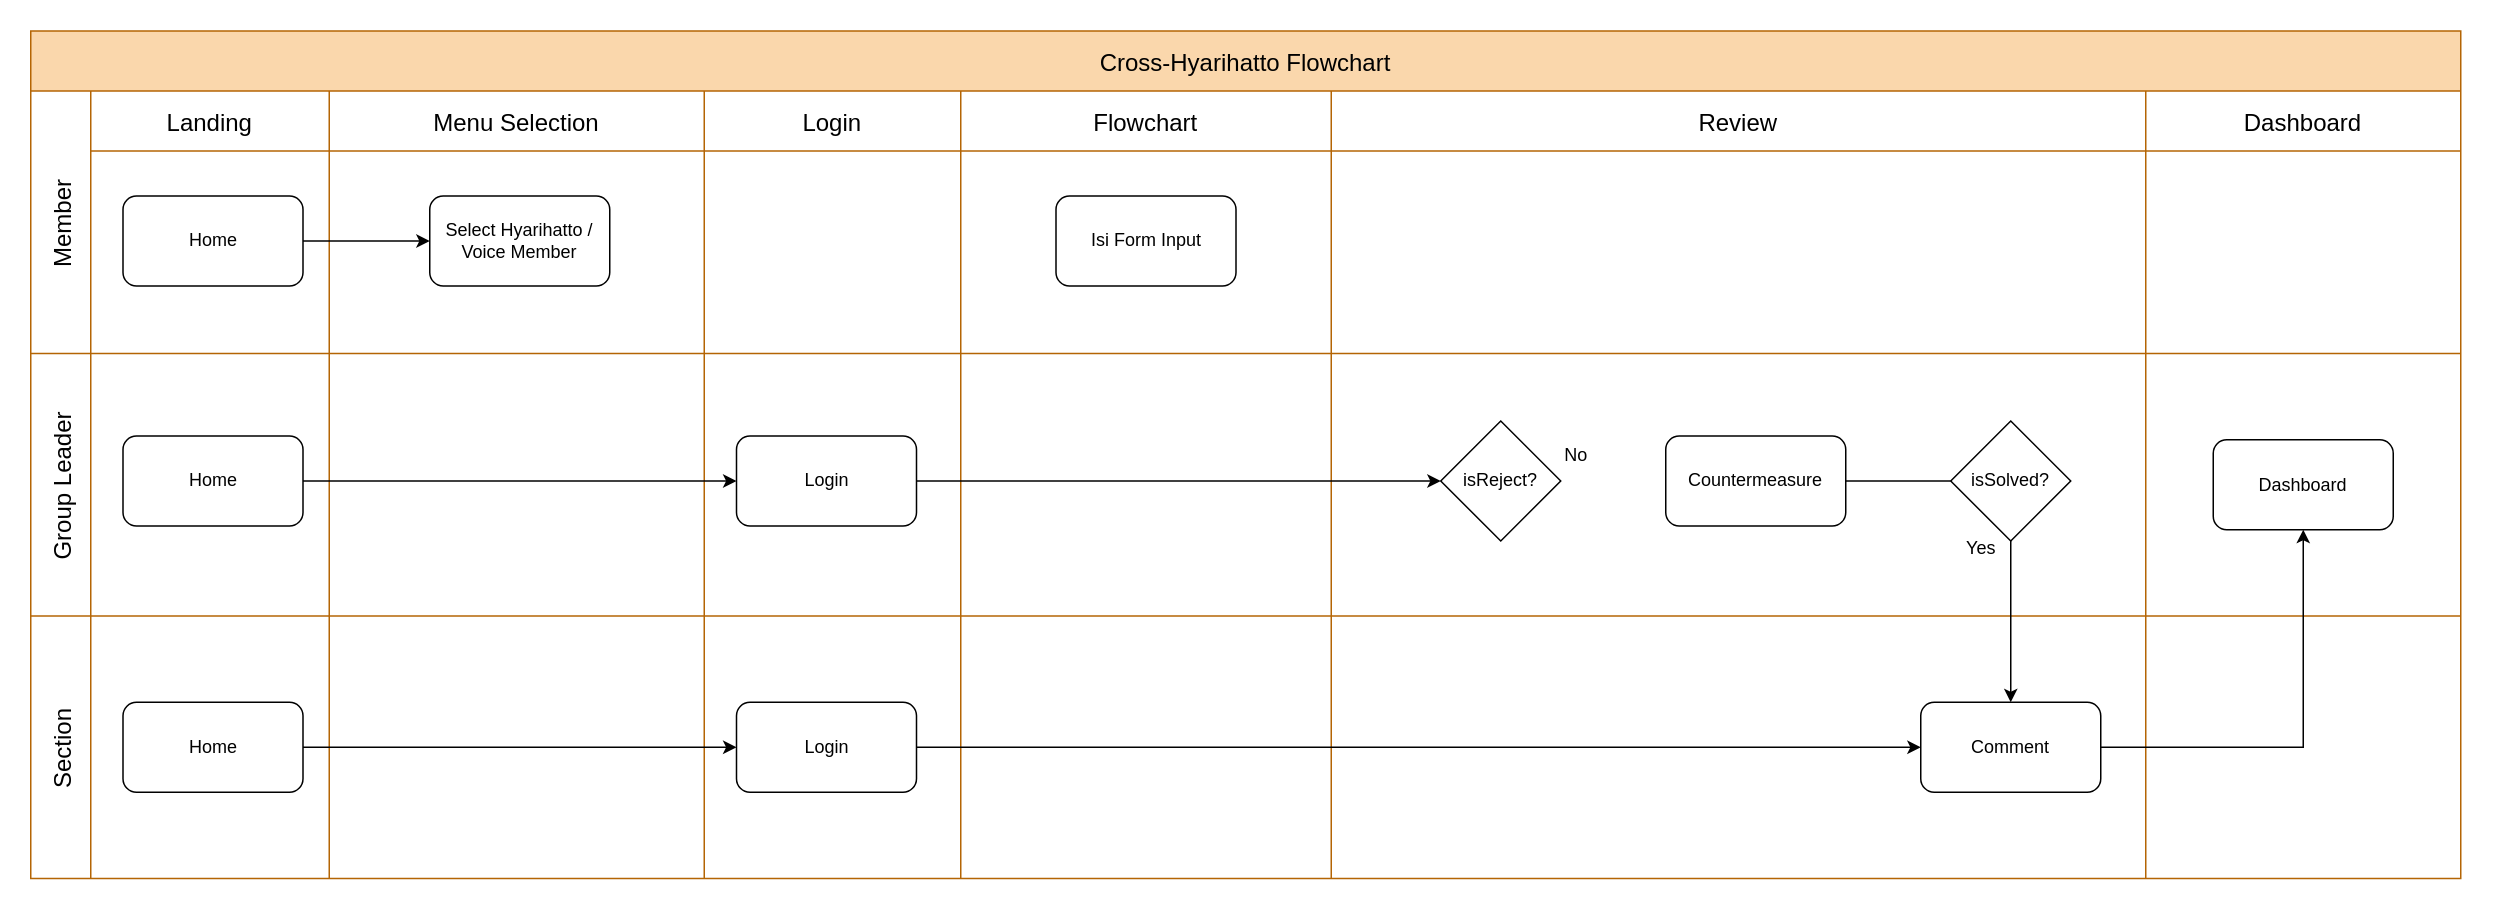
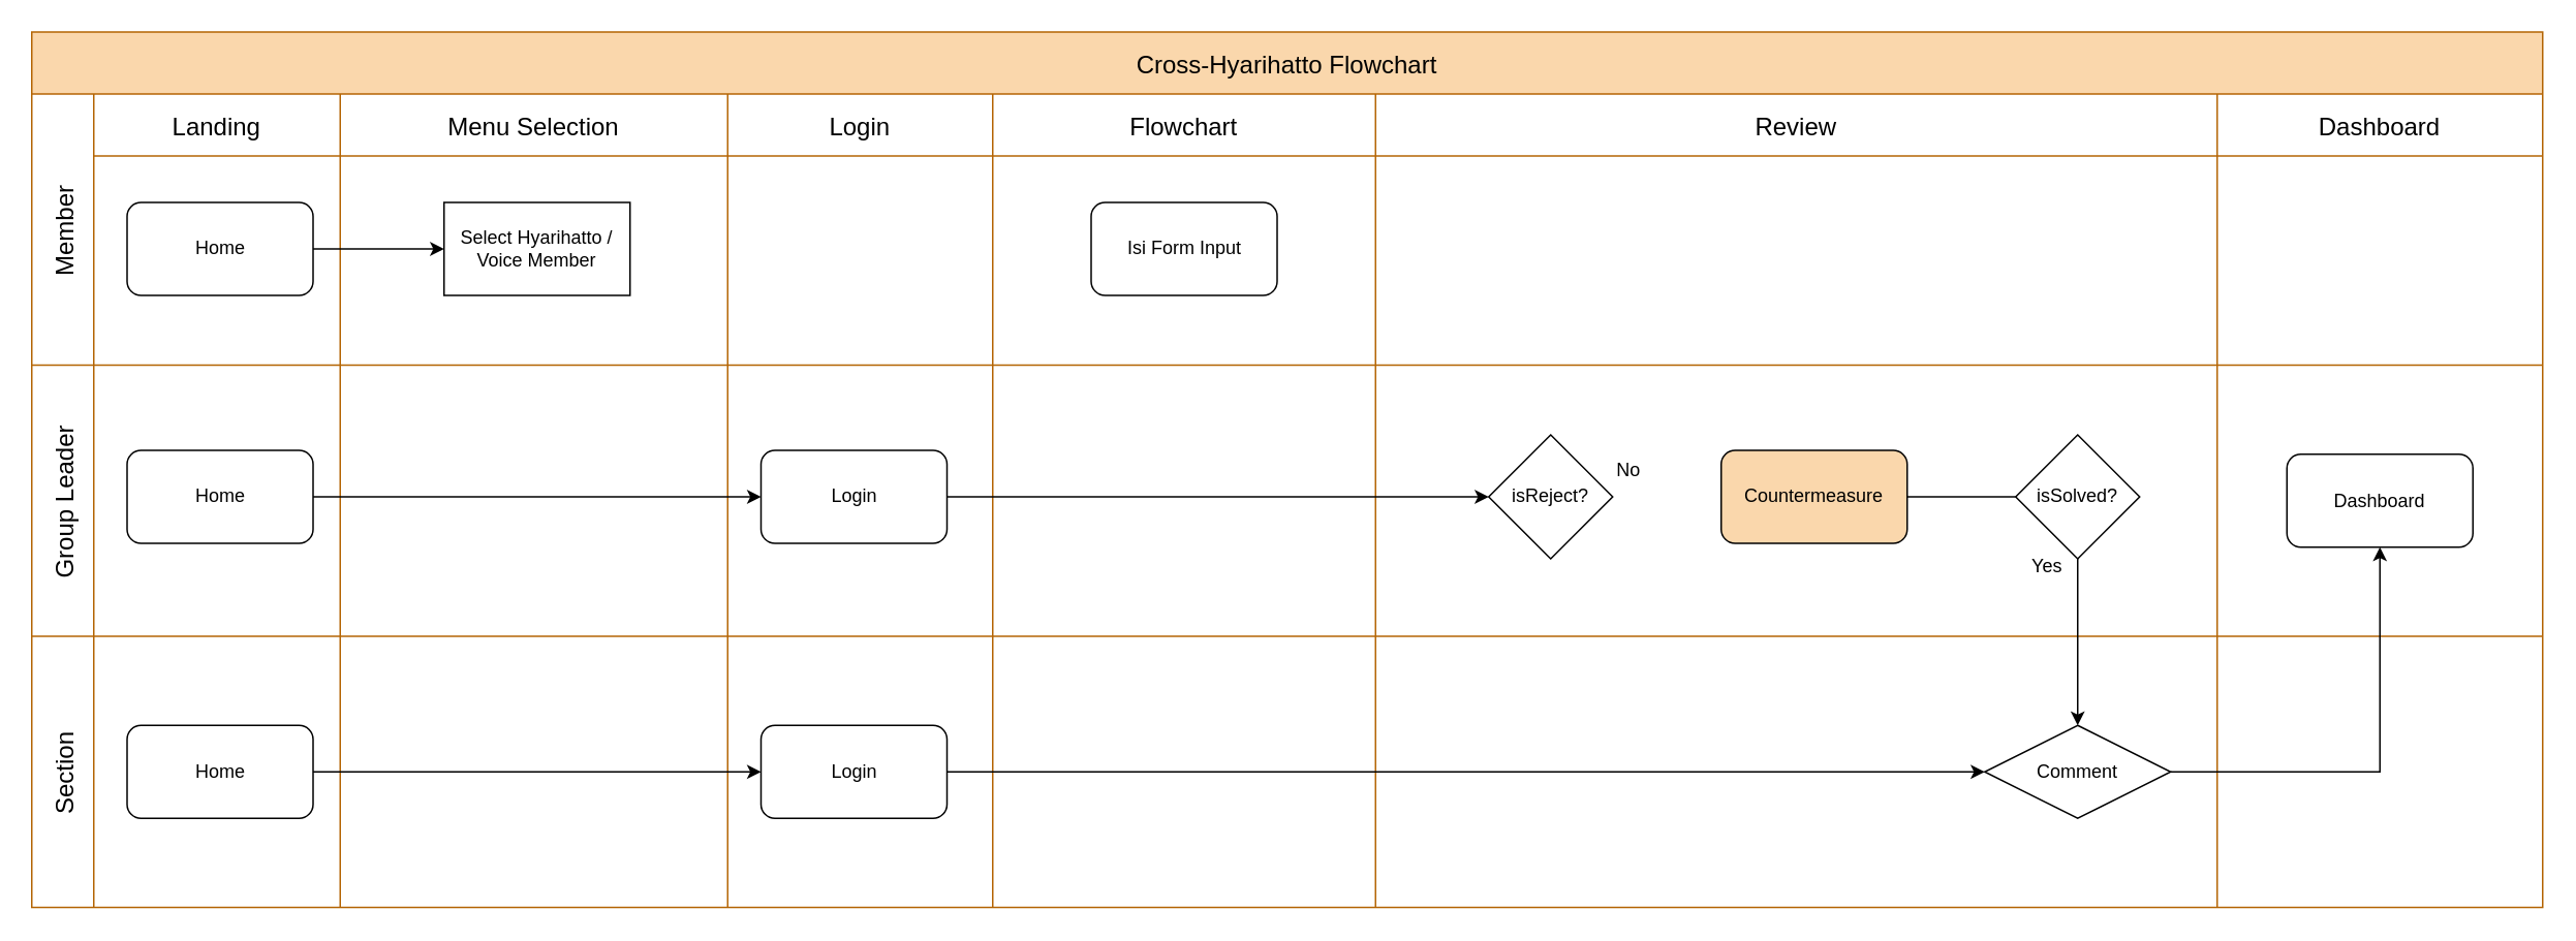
- <mxCell id="7" value="Select Hyarihatto / Voice Member" style="rounded=1;whiteSpace=wrap;html=1;" vertex="1" parent="6"><mxGeometry x="67" y="70" width="120" height="60" as="geometry" /></mxCell>
+ <mxCell id="7" value="Select Hyarihatto / Voice Member" style="whiteSpace=wrap;html=1;rounded=0;" vertex="1" parent="6"><mxGeometry x="67" y="70" width="120" height="60" as="geometry" /></mxCell>
- <mxCell id="22" value="Countermeasure" style="whiteSpace=wrap;html=1;rounded=1;" parent="21" vertex="1"><mxGeometry x="223" y="55" width="120" height="60" as="geometry" /></mxCell>
+ <mxCell id="22" value="Countermeasure" style="whiteSpace=wrap;html=1;rounded=1;fillColor=#fad7ac;" parent="21" vertex="1"><mxGeometry x="223" y="55" width="120" height="60" as="geometry" /></mxCell>
- <mxCell id="39" value="Comment" style="rounded=1;whiteSpace=wrap;html=1;" parent="38" vertex="1"><mxGeometry x="393" y="57.5" width="120" height="60" as="geometry" /></mxCell>
+ <mxCell id="39" value="Comment" style="rhombus;whiteSpace=wrap;html=1;" parent="38" vertex="1"><mxGeometry x="393" y="57.5" width="120" height="60" as="geometry" /></mxCell>
